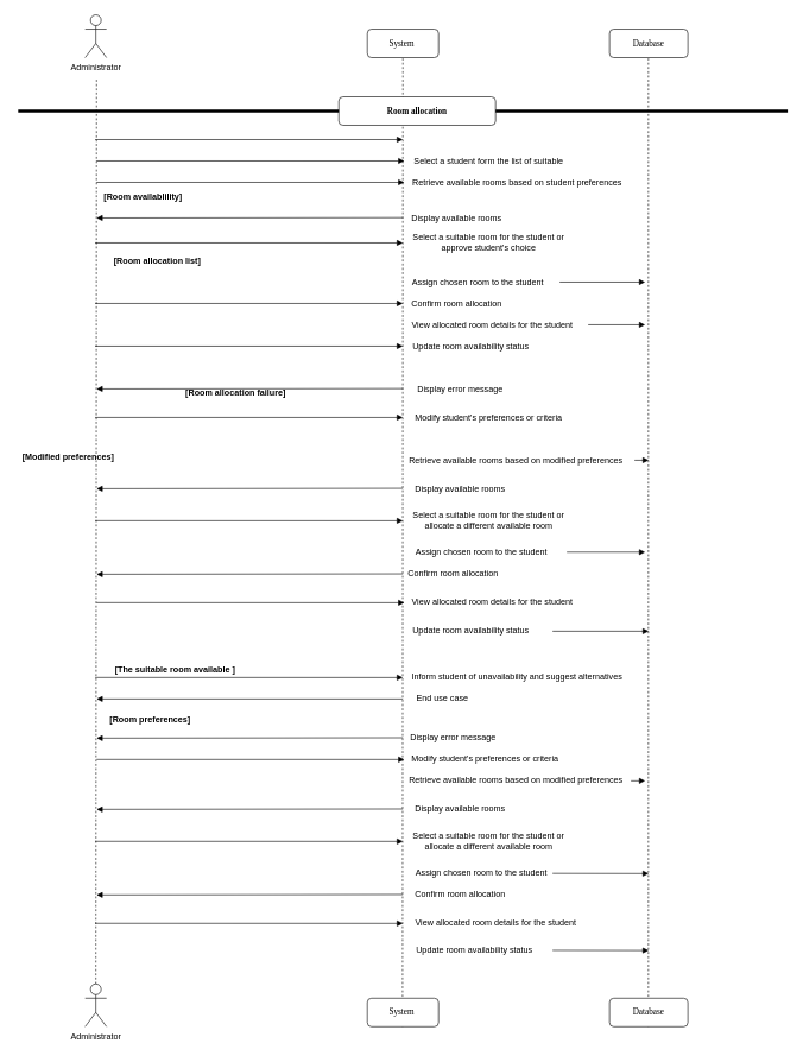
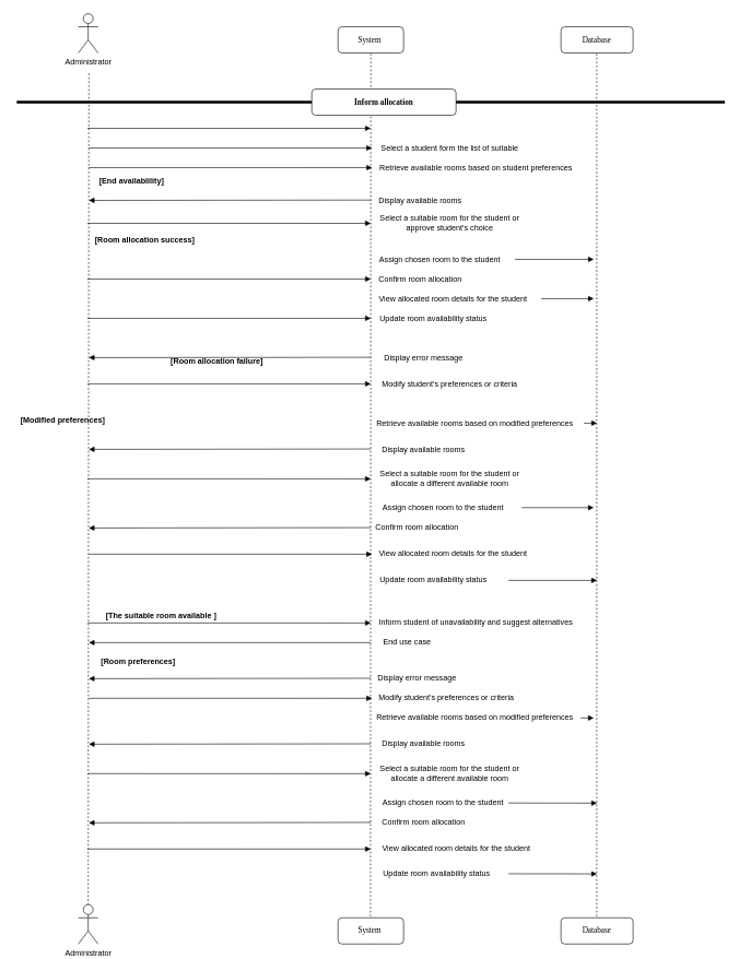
- <mxCell id="9" value="&lt;b&gt;Room allocation&lt;/b&gt;" style="shape=umlLifeline;perimeter=lifelinePerimeter;whiteSpace=wrap;html=1;container=1;collapsible=0;recursiveResize=0;outlineConnect=0;rounded=1;shadow=0;comic=0;labelBackgroundColor=none;strokeWidth=1;fontFamily=Verdana;fontSize=12;align=center;" vertex="1" parent="1"><mxGeometry x="475" y="135" width="220" height="40" as="geometry" /></mxCell>
+ <mxCell id="9" value="&lt;b&gt;Inform allocation&lt;/b&gt;" style="shape=umlLifeline;perimeter=lifelinePerimeter;whiteSpace=wrap;html=1;container=1;collapsible=0;recursiveResize=0;outlineConnect=0;rounded=1;shadow=0;comic=0;labelBackgroundColor=none;strokeWidth=1;fontFamily=Verdana;fontSize=12;align=center;" vertex="1" parent="1"><mxGeometry x="475" y="135" width="220" height="40" as="geometry" /></mxCell>
- <mxCell id="19" value="&lt;b&gt;[Room availablility]&lt;/b&gt;" style="text;html=1;align=center;verticalAlign=middle;resizable=0;points=[];autosize=1;strokeColor=none;fillColor=none;" vertex="1" parent="1"><mxGeometry x="135" y="260" width="130" height="30" as="geometry" /></mxCell>
+ <mxCell id="19" value="&lt;b&gt;[End availablility]&lt;/b&gt;" style="text;html=1;align=center;verticalAlign=middle;resizable=0;points=[];autosize=1;strokeColor=none;fillColor=none;" vertex="1" parent="1"><mxGeometry x="135" y="260" width="130" height="30" as="geometry" /></mxCell>
- <mxCell id="24" value="&lt;b&gt;[Room allocation list]&lt;/b&gt;" style="text;html=1;align=center;verticalAlign=middle;resizable=0;points=[];autosize=1;strokeColor=none;fillColor=none;" vertex="1" parent="1"><mxGeometry x="130" y="350" width="180" height="30" as="geometry" /></mxCell>
+ <mxCell id="24" value="&lt;b&gt;[Room allocation success]&lt;/b&gt;" style="text;html=1;align=center;verticalAlign=middle;resizable=0;points=[];autosize=1;strokeColor=none;fillColor=none;" vertex="1" parent="1"><mxGeometry x="130" y="350" width="180" height="30" as="geometry" /></mxCell>
